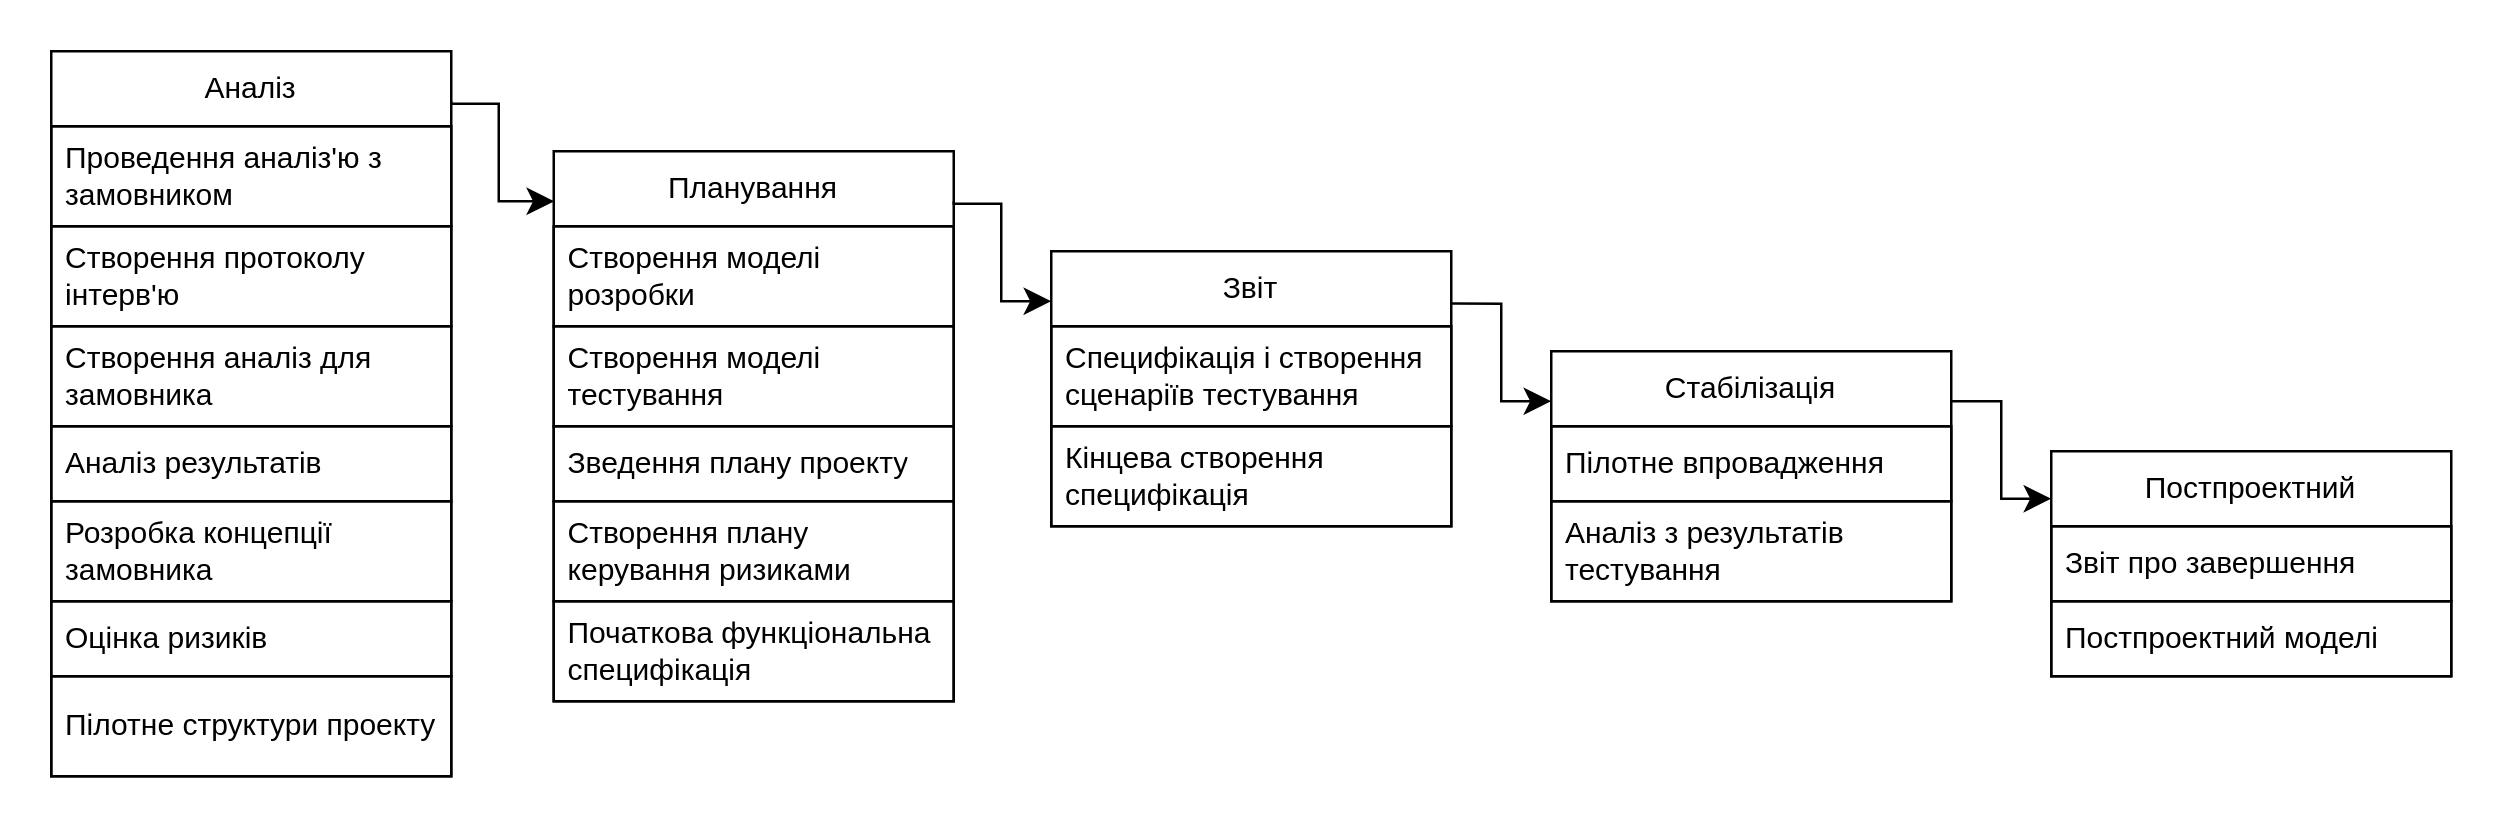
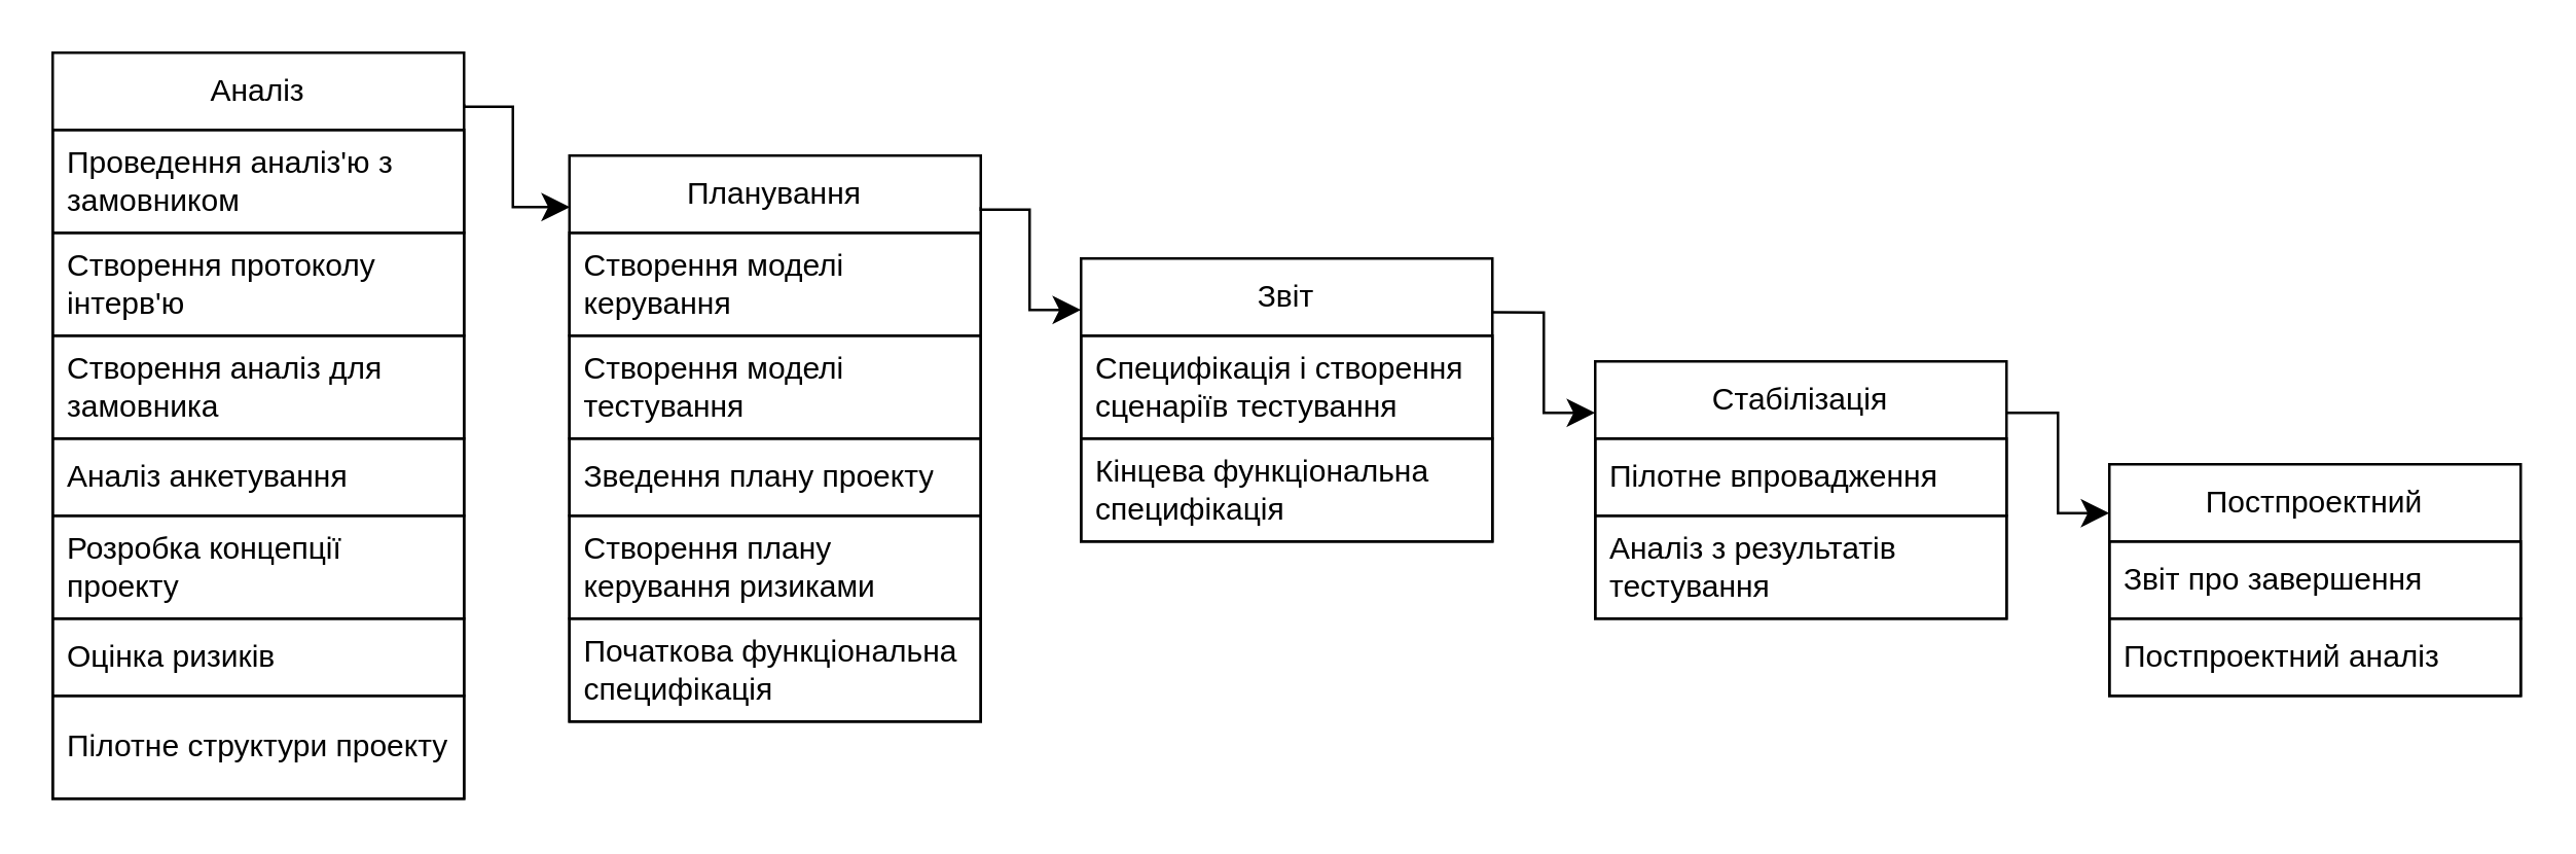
- <mxCell id="11" value="&lt;span style=&quot;text-align: center;&quot;&gt;Створення моделі розробки&lt;/span&gt;" style="text;strokeColor=default;fillColor=none;align=left;verticalAlign=middle;spacingLeft=4;spacingRight=4;overflow=hidden;points=[[0,0.5],[1,0.5]];portConstraint=eastwest;rotatable=0;whiteSpace=wrap;html=1;" vertex="1" parent="10"><mxGeometry y="30" width="160" height="40" as="geometry" /></mxCell>
+ <mxCell id="11" value="&lt;span style=&quot;text-align: center;&quot;&gt;Створення моделі керування&lt;/span&gt;" style="text;strokeColor=default;fillColor=none;align=left;verticalAlign=middle;spacingLeft=4;spacingRight=4;overflow=hidden;points=[[0,0.5],[1,0.5]];portConstraint=eastwest;rotatable=0;whiteSpace=wrap;html=1;" vertex="1" parent="10"><mxGeometry y="30" width="160" height="40" as="geometry" /></mxCell>
- <mxCell id="6" value="&lt;span style=&quot;text-align: center;&quot;&gt;Аналіз результатів&lt;/span&gt;" style="text;strokeColor=default;fillColor=none;align=left;verticalAlign=middle;spacingLeft=4;spacingRight=4;overflow=hidden;points=[[0,0.5],[1,0.5]];portConstraint=eastwest;rotatable=0;whiteSpace=wrap;html=1;" vertex="1" parent="2"><mxGeometry y="150" width="160" height="30" as="geometry" /></mxCell>
+ <mxCell id="6" value="&lt;span style=&quot;text-align: center;&quot;&gt;Аналіз анкетування&lt;/span&gt;" style="text;strokeColor=default;fillColor=none;align=left;verticalAlign=middle;spacingLeft=4;spacingRight=4;overflow=hidden;points=[[0,0.5],[1,0.5]];portConstraint=eastwest;rotatable=0;whiteSpace=wrap;html=1;" vertex="1" parent="2"><mxGeometry y="150" width="160" height="30" as="geometry" /></mxCell>
- <mxCell id="18" value="&lt;span style=&quot;text-align: center;&quot;&gt;Кінцева створення специфікація&lt;/span&gt;" style="text;strokeColor=default;fillColor=none;align=left;verticalAlign=middle;spacingLeft=4;spacingRight=4;overflow=hidden;points=[[0,0.5],[1,0.5]];portConstraint=eastwest;rotatable=0;whiteSpace=wrap;html=1;" vertex="1" parent="16"><mxGeometry y="70" width="160" height="40" as="geometry" /></mxCell>
+ <mxCell id="18" value="&lt;span style=&quot;text-align: center;&quot;&gt;Кінцева функціональна специфікація&lt;/span&gt;" style="text;strokeColor=default;fillColor=none;align=left;verticalAlign=middle;spacingLeft=4;spacingRight=4;overflow=hidden;points=[[0,0.5],[1,0.5]];portConstraint=eastwest;rotatable=0;whiteSpace=wrap;html=1;" vertex="1" parent="16"><mxGeometry y="70" width="160" height="40" as="geometry" /></mxCell>
- <mxCell id="7" value="&lt;span style=&quot;text-align: center;&quot;&gt;Розробка концепції замовника&lt;/span&gt;" style="text;strokeColor=default;fillColor=none;align=left;verticalAlign=middle;spacingLeft=4;spacingRight=4;overflow=hidden;points=[[0,0.5],[1,0.5]];portConstraint=eastwest;rotatable=0;whiteSpace=wrap;html=1;" vertex="1" parent="2"><mxGeometry y="180" width="160" height="40" as="geometry" /></mxCell>
+ <mxCell id="7" value="&lt;span style=&quot;text-align: center;&quot;&gt;Розробка концепції проекту&lt;/span&gt;" style="text;strokeColor=default;fillColor=none;align=left;verticalAlign=middle;spacingLeft=4;spacingRight=4;overflow=hidden;points=[[0,0.5],[1,0.5]];portConstraint=eastwest;rotatable=0;whiteSpace=wrap;html=1;" vertex="1" parent="2"><mxGeometry y="180" width="160" height="40" as="geometry" /></mxCell>
- <mxCell id="24" value="&lt;span style=&quot;text-align: center;&quot;&gt;Постпроектний моделі&lt;/span&gt;" style="text;strokeColor=default;fillColor=none;align=left;verticalAlign=middle;spacingLeft=4;spacingRight=4;overflow=hidden;points=[[0,0.5],[1,0.5]];portConstraint=eastwest;rotatable=0;whiteSpace=wrap;html=1;" vertex="1" parent="22"><mxGeometry y="60" width="160" height="30" as="geometry" /></mxCell>
+ <mxCell id="24" value="&lt;span style=&quot;text-align: center;&quot;&gt;Постпроектний аналіз&lt;/span&gt;" style="text;strokeColor=default;fillColor=none;align=left;verticalAlign=middle;spacingLeft=4;spacingRight=4;overflow=hidden;points=[[0,0.5],[1,0.5]];portConstraint=eastwest;rotatable=0;whiteSpace=wrap;html=1;" vertex="1" parent="22"><mxGeometry y="60" width="160" height="30" as="geometry" /></mxCell>
